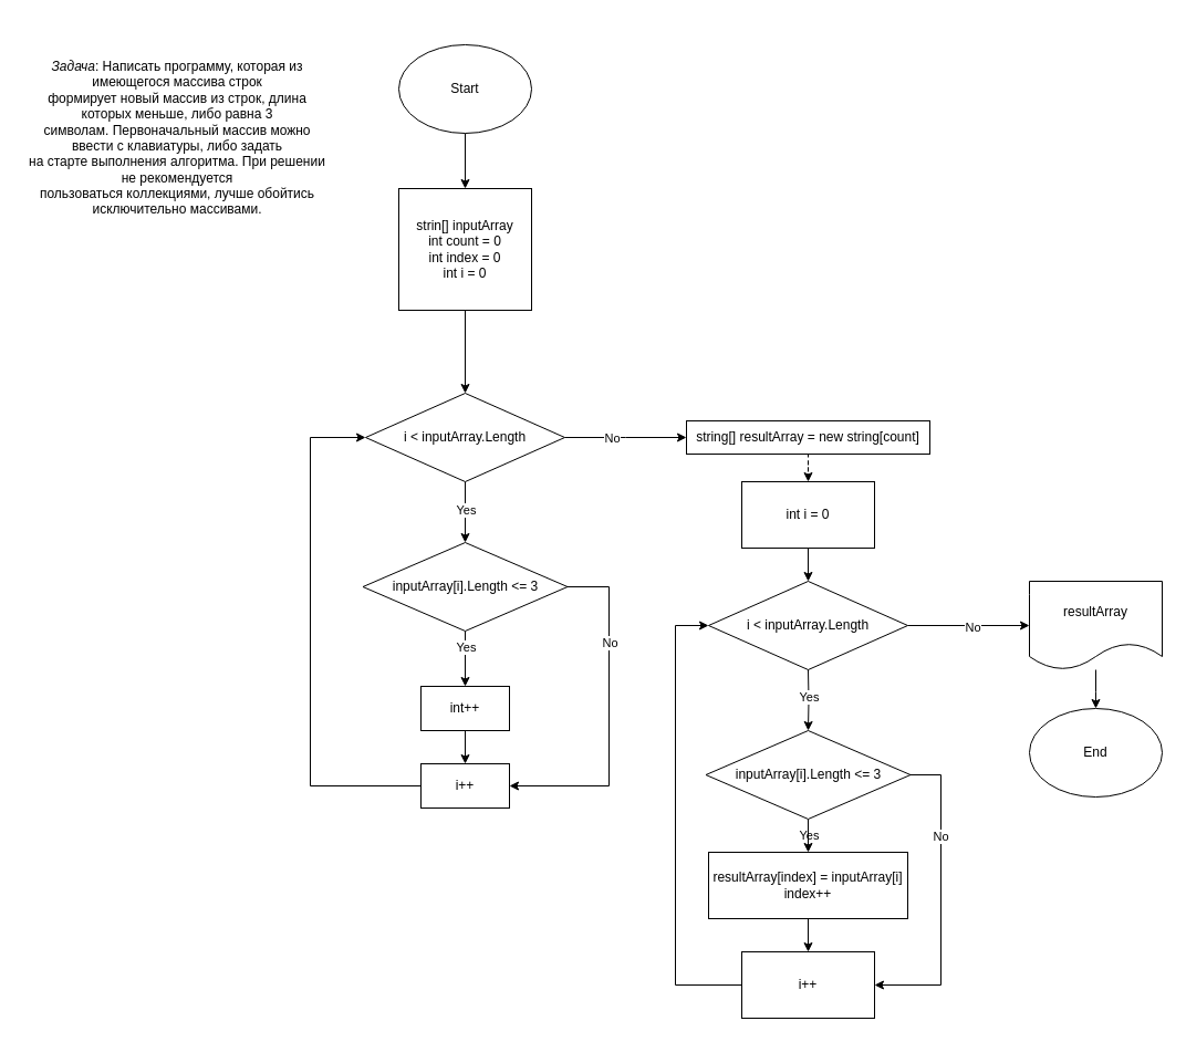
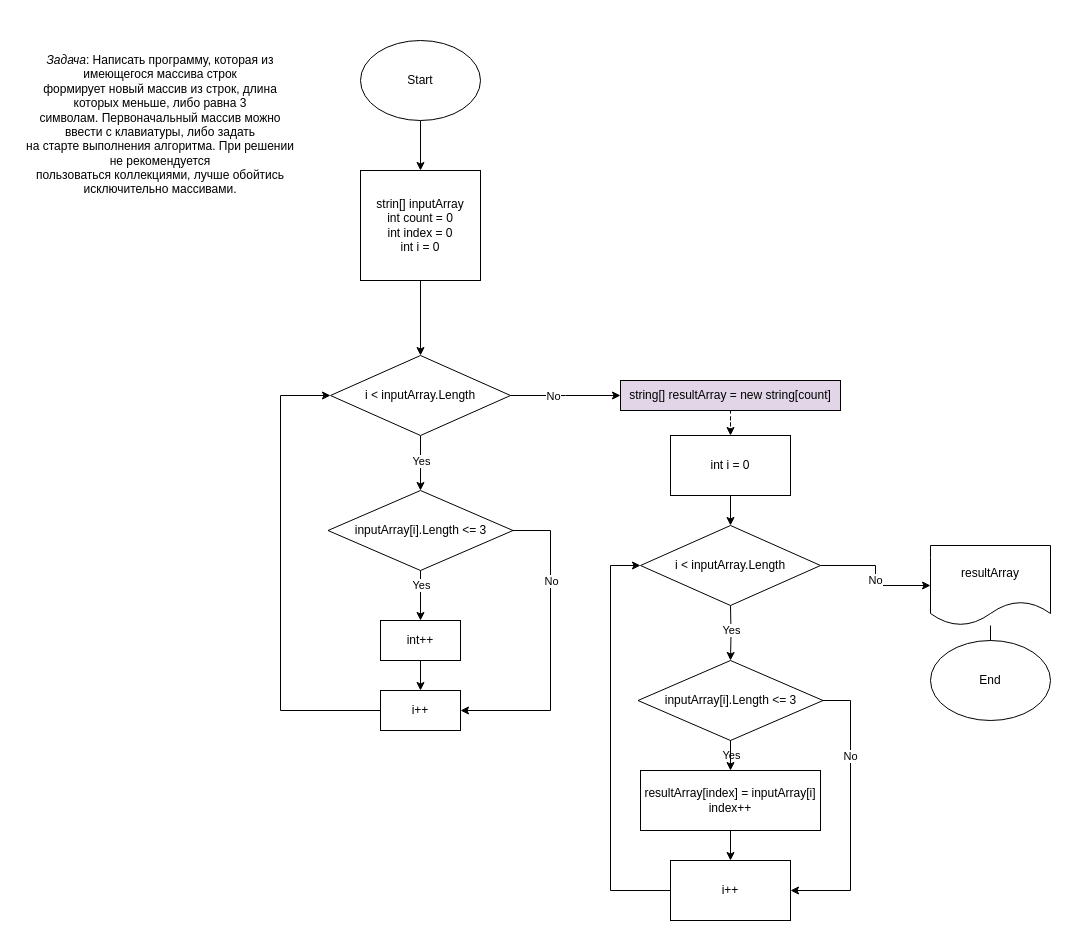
- <mxCell id="22" value="string[] resultArray = new string[count]" style="whiteSpace=wrap;html=1;" vertex="1" parent="1"><mxGeometry x="620" y="380" width="220" height="30" as="geometry" /></mxCell>
+ <mxCell id="22" value="string[] resultArray = new string[count]" style="whiteSpace=wrap;html=1;fillColor=#e1d5e7;" vertex="1" parent="1"><mxGeometry x="620" y="380" width="220" height="30" as="geometry" /></mxCell>
- <mxCell id="40" value="resultArray" style="shape=document;whiteSpace=wrap;html=1;boundedLbl=1;rounded=0;" vertex="1" parent="1"><mxGeometry x="930" y="525" width="120" height="80" as="geometry" /></mxCell>
+ <mxCell id="40" value="resultArray" style="shape=document;whiteSpace=wrap;html=1;boundedLbl=1;rounded=0;" vertex="1" parent="1"><mxGeometry x="930" y="545" width="120" height="80" as="geometry" /></mxCell>
